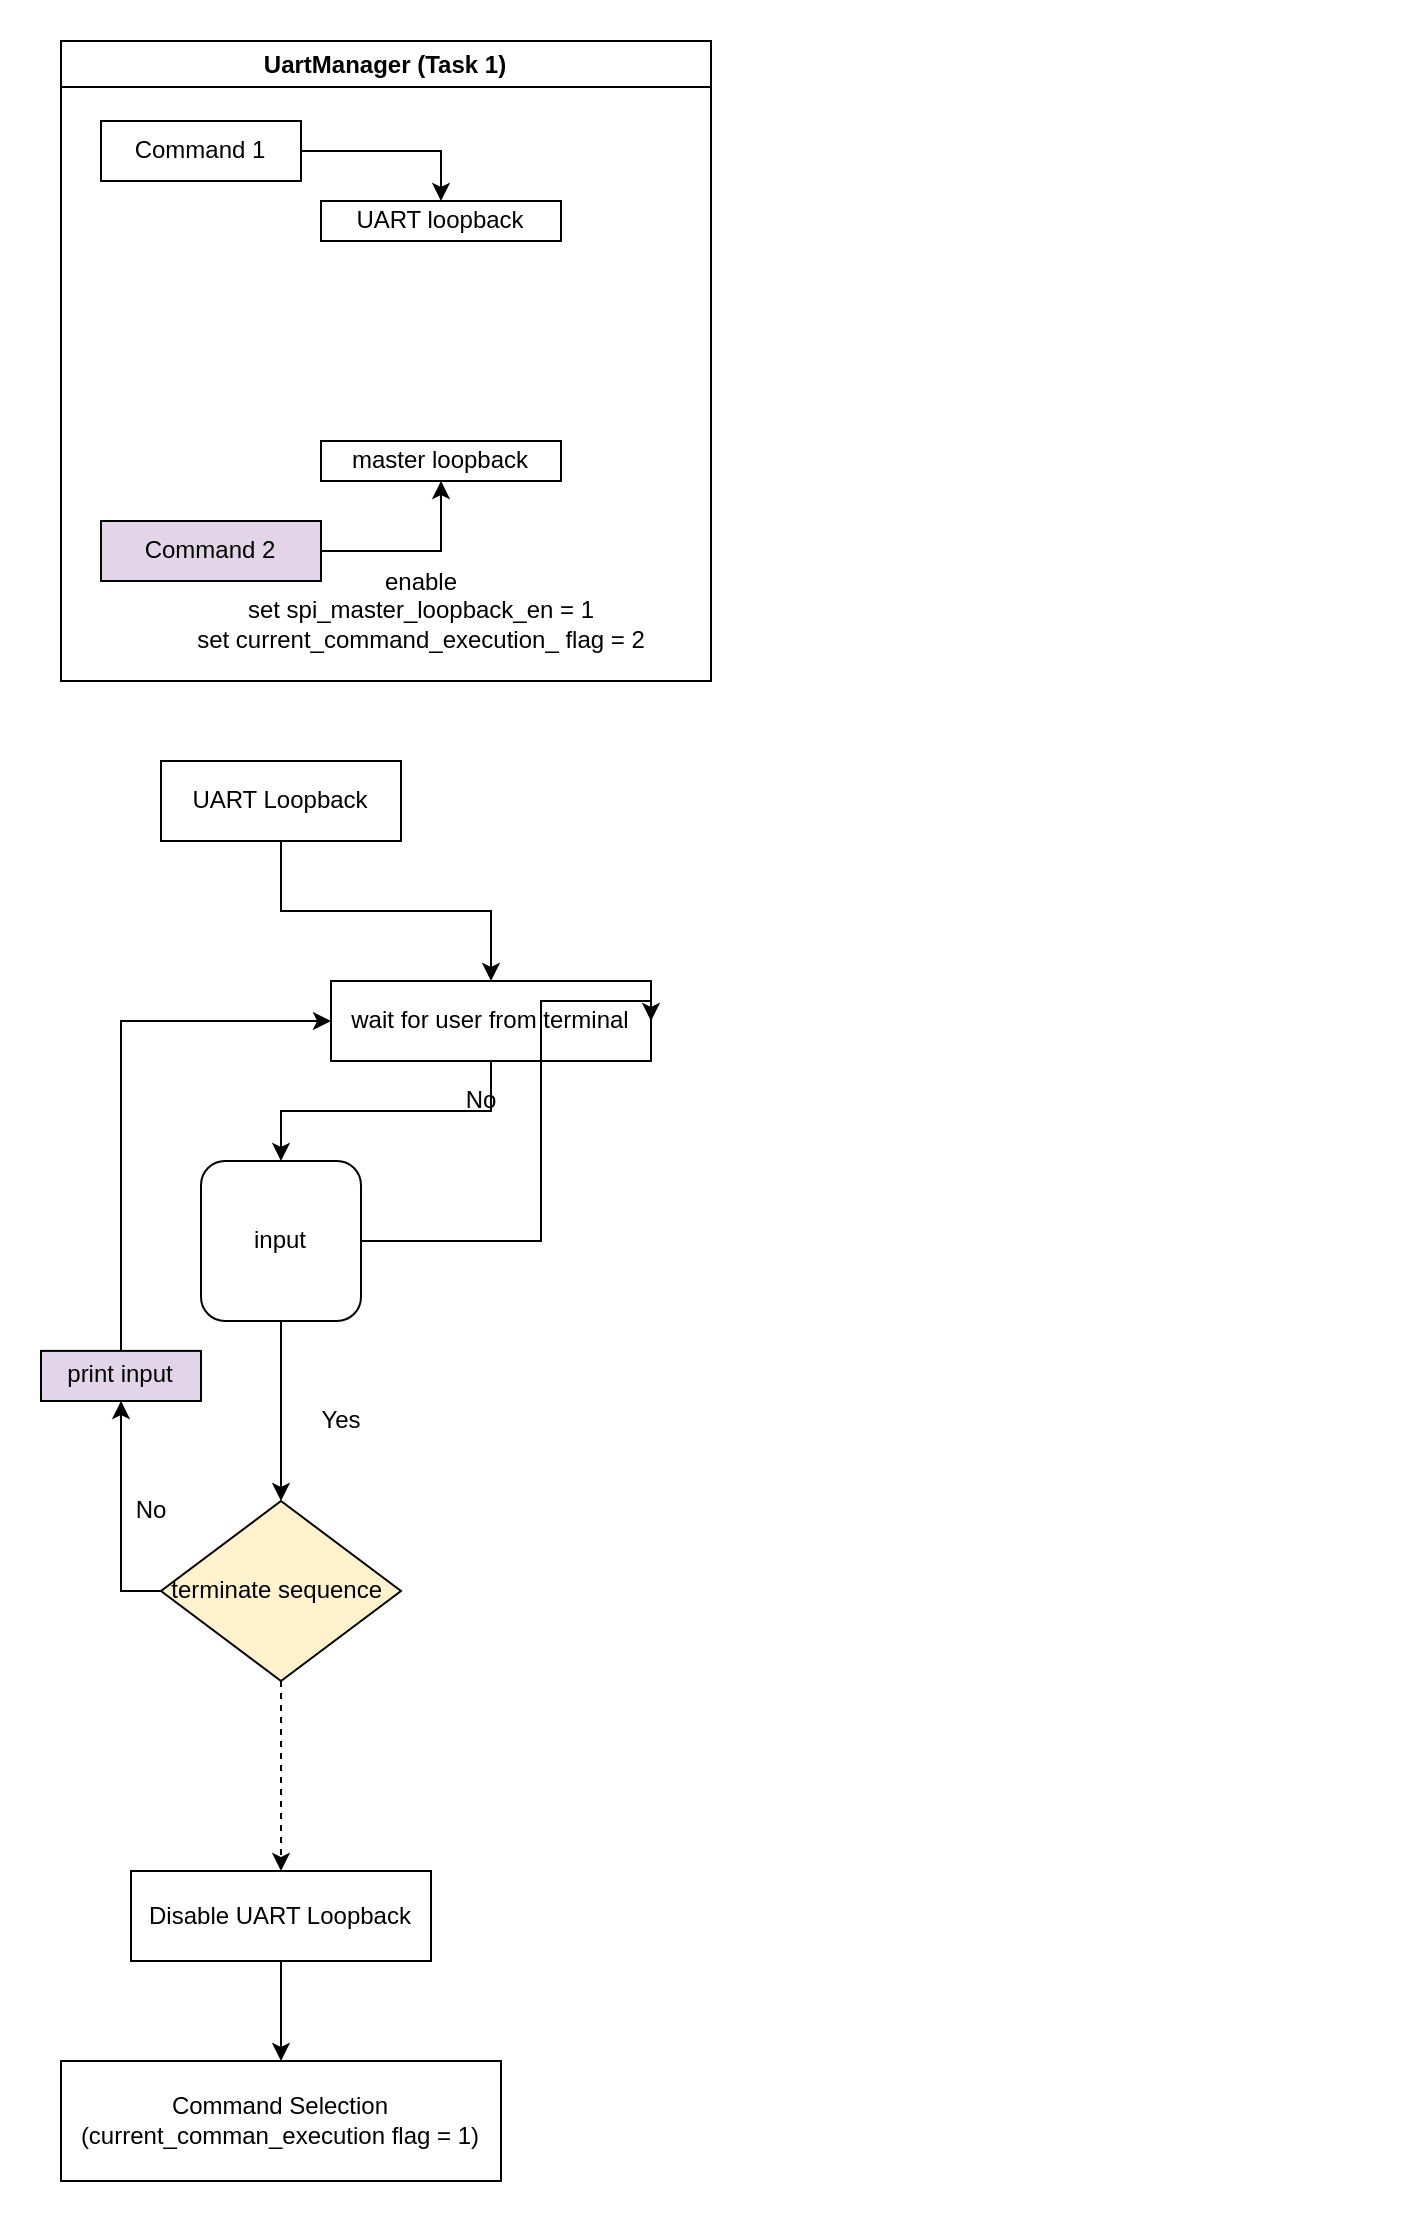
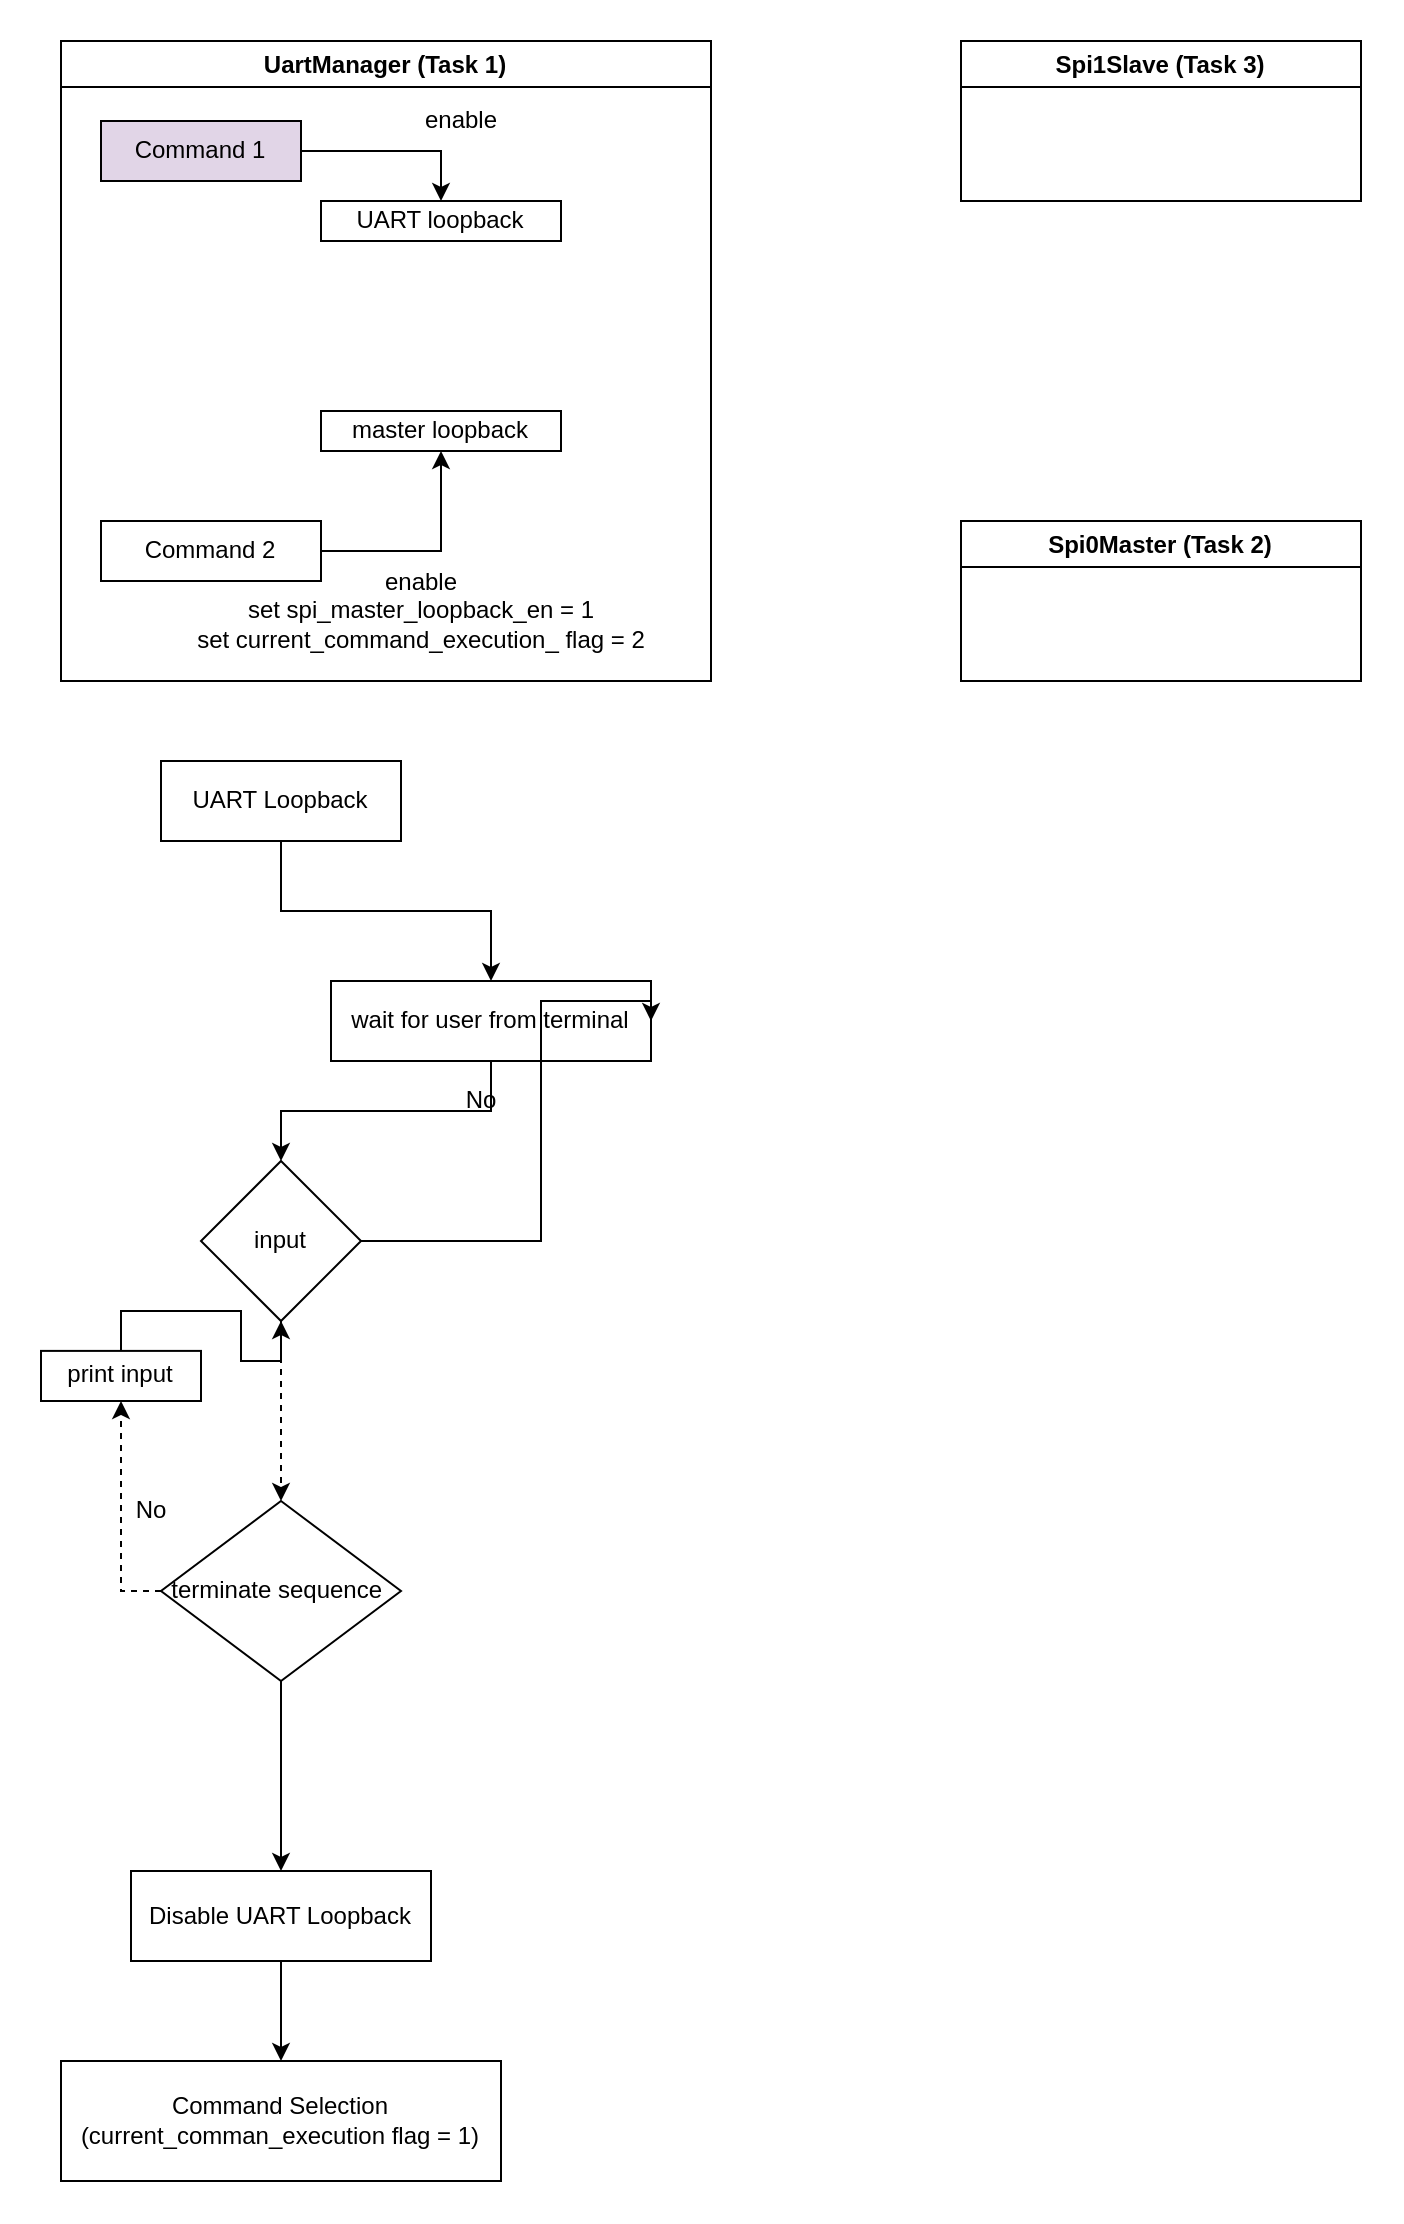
+ <mxCell id="12" value="enable" style="text;html=1;align=center;verticalAlign=middle;resizable=0;points=[];autosize=1;strokeColor=none;fillColor=none;" vertex="1" parent="1"><mxGeometry x="205" y="50" width="50" height="20" as="geometry" /></mxCell>
+ <mxCell id="11" value="Spi1Slave (Task 3)" style="swimlane;" vertex="1" parent="1"><mxGeometry x="480" y="20" width="200" height="80" as="geometry" /></mxCell>
- <mxCell id="8" value="Command 1" style="rounded=0;whiteSpace=wrap;html=1;" vertex="1" parent="2"><mxGeometry x="20" y="40" width="100" height="30" as="geometry" /></mxCell>
+ <mxCell id="8" value="Command 1" style="rounded=0;whiteSpace=wrap;html=1;fillColor=#e1d5e7;" vertex="1" parent="2"><mxGeometry x="20" y="40" width="100" height="30" as="geometry" /></mxCell>
- <mxCell id="5" value="master loopback" style="rounded=0;whiteSpace=wrap;html=1;" vertex="1" parent="2"><mxGeometry x="130" y="200" width="120" height="20" as="geometry" /></mxCell>
+ <mxCell id="5" value="master loopback" style="rounded=0;whiteSpace=wrap;html=1;" vertex="1" parent="2"><mxGeometry x="130" y="185" width="120" height="20" as="geometry" /></mxCell>
- <mxCell id="4" value="Command 2" style="rounded=0;whiteSpace=wrap;html=1;fillColor=#e1d5e7;" vertex="1" parent="2"><mxGeometry x="20" y="240" width="110" height="30" as="geometry" /></mxCell>
+ <mxCell id="4" value="Command 2" style="rounded=0;whiteSpace=wrap;html=1;" vertex="1" parent="2"><mxGeometry x="20" y="240" width="110" height="30" as="geometry" /></mxCell>
+ <mxCell id="10" value="Spi0Master (Task 2)" style="swimlane;" vertex="1" parent="1"><mxGeometry x="480" y="260" width="200" height="80" as="geometry" /></mxCell>
- <mxCell id="29" style="edgeStyle=orthogonalEdgeStyle;rounded=0;orthogonalLoop=1;jettySize=auto;html=1;exitX=0.5;exitY=0;exitDx=0;exitDy=0;entryX=0;entryY=0.5;entryDx=0;entryDy=0;" edge="1" parent="1" source="30" target="16"><mxGeometry relative="1" as="geometry" /></mxCell>
+ <mxCell id="29" style="edgeStyle=orthogonalEdgeStyle;rounded=0;orthogonalLoop=1;jettySize=auto;html=1;exitX=0.5;exitY=0;exitDx=0;exitDy=0;" edge="1" parent="1" source="30" target="19"><mxGeometry relative="1" as="geometry" /></mxCell>
- <mxCell id="19" value="input" style="whiteSpace=wrap;html=1;rounded=1;" vertex="1" parent="1"><mxGeometry x="100" y="580" width="80" height="80" as="geometry" /></mxCell>
+ <mxCell id="19" value="input" style="rhombus;whiteSpace=wrap;html=1;rounded=0;" vertex="1" parent="1"><mxGeometry x="100" y="580" width="80" height="80" as="geometry" /></mxCell>
- <mxCell id="30" value="print input" style="whiteSpace=wrap;html=1;fillColor=#e1d5e7;" vertex="1" parent="1"><mxGeometry x="20" y="674.95" width="80" height="25.05" as="geometry" /></mxCell>
+ <mxCell id="30" value="print input" style="whiteSpace=wrap;html=1;" vertex="1" parent="1"><mxGeometry x="20" y="674.95" width="80" height="25.05" as="geometry" /></mxCell>
- <mxCell id="21" value="Yes" style="text;html=1;align=center;verticalAlign=middle;resizable=0;points=[];autosize=1;strokeColor=none;fillColor=none;" vertex="1" parent="1"><mxGeometry x="150" y="700" width="40" height="20" as="geometry" /></mxCell>
- <mxCell id="18" style="edgeStyle=orthogonalEdgeStyle;rounded=0;orthogonalLoop=1;jettySize=auto;html=1;" edge="1" parent="1" source="19" target="24"><mxGeometry relative="1" as="geometry"><mxPoint x="140" y="770" as="targetPoint" /></mxGeometry></mxCell>
+ <mxCell id="18" style="edgeStyle=orthogonalEdgeStyle;rounded=0;orthogonalLoop=1;jettySize=auto;html=1;dashed=1;" edge="1" parent="1" source="19" target="24"><mxGeometry relative="1" as="geometry"><mxPoint x="140" y="770" as="targetPoint" /></mxGeometry></mxCell>
- <mxCell id="23" style="edgeStyle=orthogonalEdgeStyle;rounded=0;orthogonalLoop=1;jettySize=auto;html=1;exitX=0;exitY=0.5;exitDx=0;exitDy=0;entryX=0.5;entryY=1;entryDx=0;entryDy=0;" edge="1" parent="1" source="24" target="30"><mxGeometry relative="1" as="geometry"><mxPoint x="40" y="700" as="targetPoint" /></mxGeometry></mxCell>
+ <mxCell id="23" style="edgeStyle=orthogonalEdgeStyle;rounded=0;orthogonalLoop=1;jettySize=auto;html=1;exitX=0;exitY=0.5;exitDx=0;exitDy=0;entryX=0.5;entryY=1;entryDx=0;entryDy=0;dashed=1;" edge="1" parent="1" source="24" target="30"><mxGeometry relative="1" as="geometry"><mxPoint x="40" y="700" as="targetPoint" /></mxGeometry></mxCell>
- <mxCell id="24" value="terminate sequence&amp;nbsp;" style="rhombus;whiteSpace=wrap;html=1;fillColor=#fff2cc;" vertex="1" parent="1"><mxGeometry x="80" y="750" width="120" height="90" as="geometry" /></mxCell>
+ <mxCell id="24" value="terminate sequence&amp;nbsp;" style="rhombus;whiteSpace=wrap;html=1;" vertex="1" parent="1"><mxGeometry x="80" y="750" width="120" height="90" as="geometry" /></mxCell>
- <mxCell id="22" value="" style="edgeStyle=orthogonalEdgeStyle;rounded=0;orthogonalLoop=1;jettySize=auto;html=1;dashed=1;" edge="1" parent="1" source="24" target="27"><mxGeometry relative="1" as="geometry" /></mxCell>
+ <mxCell id="22" value="" style="edgeStyle=orthogonalEdgeStyle;rounded=0;orthogonalLoop=1;jettySize=auto;html=1;" edge="1" parent="1" source="24" target="27"><mxGeometry relative="1" as="geometry" /></mxCell>
